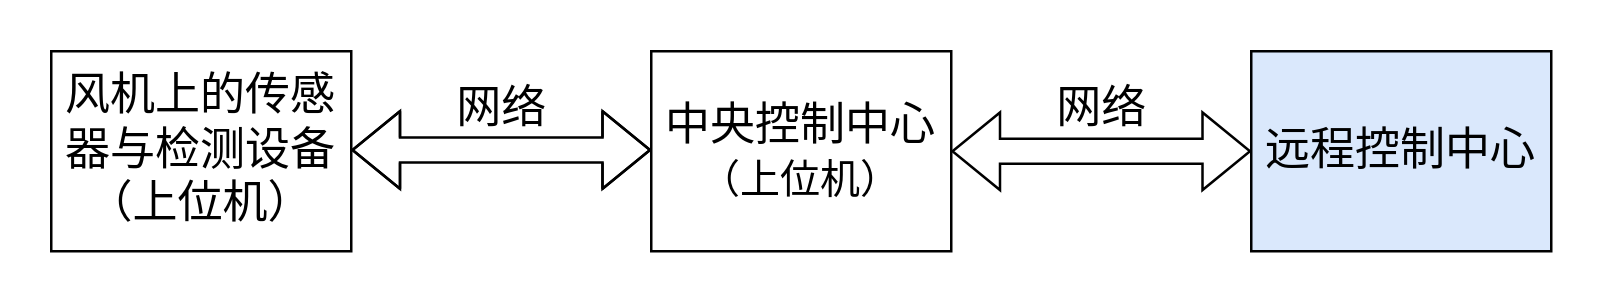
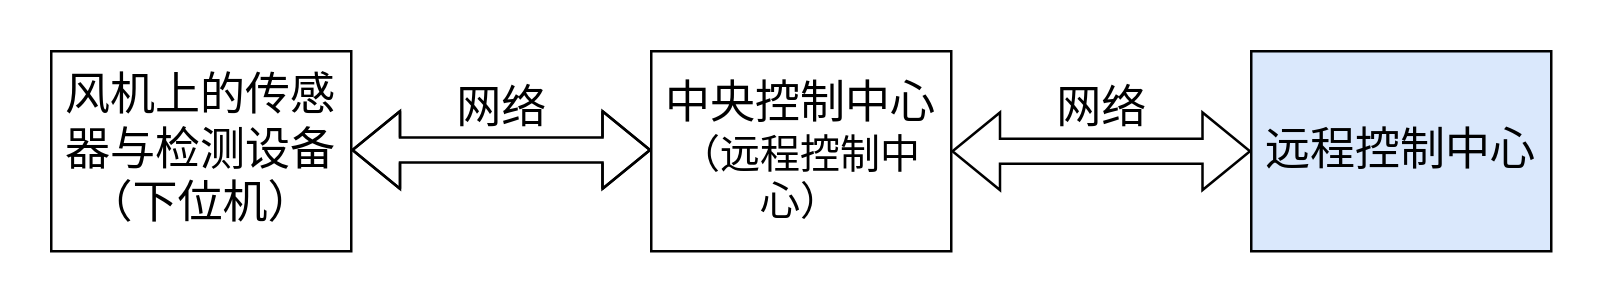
- <mxCell id="3" value="&lt;font face=&quot;SimSun&quot; style=&quot;font-size: 18px;&quot;&gt;风机上的传感器与检测设备&lt;/font&gt;&lt;div&gt;&lt;font face=&quot;SimSun&quot; style=&quot;font-size: 18px;&quot;&gt;（上位机）&lt;/font&gt;&lt;/div&gt;" style="rounded=0;whiteSpace=wrap;html=1;" vertex="1" parent="1"><mxGeometry x="20" y="20" width="120" height="80" as="geometry" /></mxCell>
+ <mxCell id="3" value="&lt;font face=&quot;SimSun&quot; style=&quot;font-size: 18px;&quot;&gt;风机上的传感器与检测设备&lt;/font&gt;&lt;div&gt;&lt;font face=&quot;SimSun&quot; style=&quot;font-size: 18px;&quot;&gt;（下位机）&lt;/font&gt;&lt;/div&gt;" style="rounded=0;whiteSpace=wrap;html=1;" vertex="1" parent="1"><mxGeometry x="20" y="20" width="120" height="80" as="geometry" /></mxCell>
- <mxCell id="5" value="&lt;font face=&quot;SimSun&quot; style=&quot;font-size: 18px;&quot;&gt;中央控制中心&lt;/font&gt;&lt;div&gt;&lt;font size=&quot;3&quot; style=&quot;&quot; face=&quot;SimSun&quot;&gt;（上位机）&lt;/font&gt;&lt;/div&gt;" style="rounded=0;whiteSpace=wrap;html=1;" vertex="1" parent="1"><mxGeometry x="260" y="20" width="120" height="80" as="geometry" /></mxCell>
+ <mxCell id="5" value="&lt;font face=&quot;SimSun&quot; style=&quot;font-size: 18px;&quot;&gt;中央控制中心&lt;/font&gt;&lt;div&gt;&lt;font size=&quot;3&quot; style=&quot;&quot; face=&quot;SimSun&quot;&gt;（远程控制中心）&lt;/font&gt;&lt;/div&gt;" style="rounded=0;whiteSpace=wrap;html=1;" vertex="1" parent="1"><mxGeometry x="260" y="20" width="120" height="80" as="geometry" /></mxCell>
